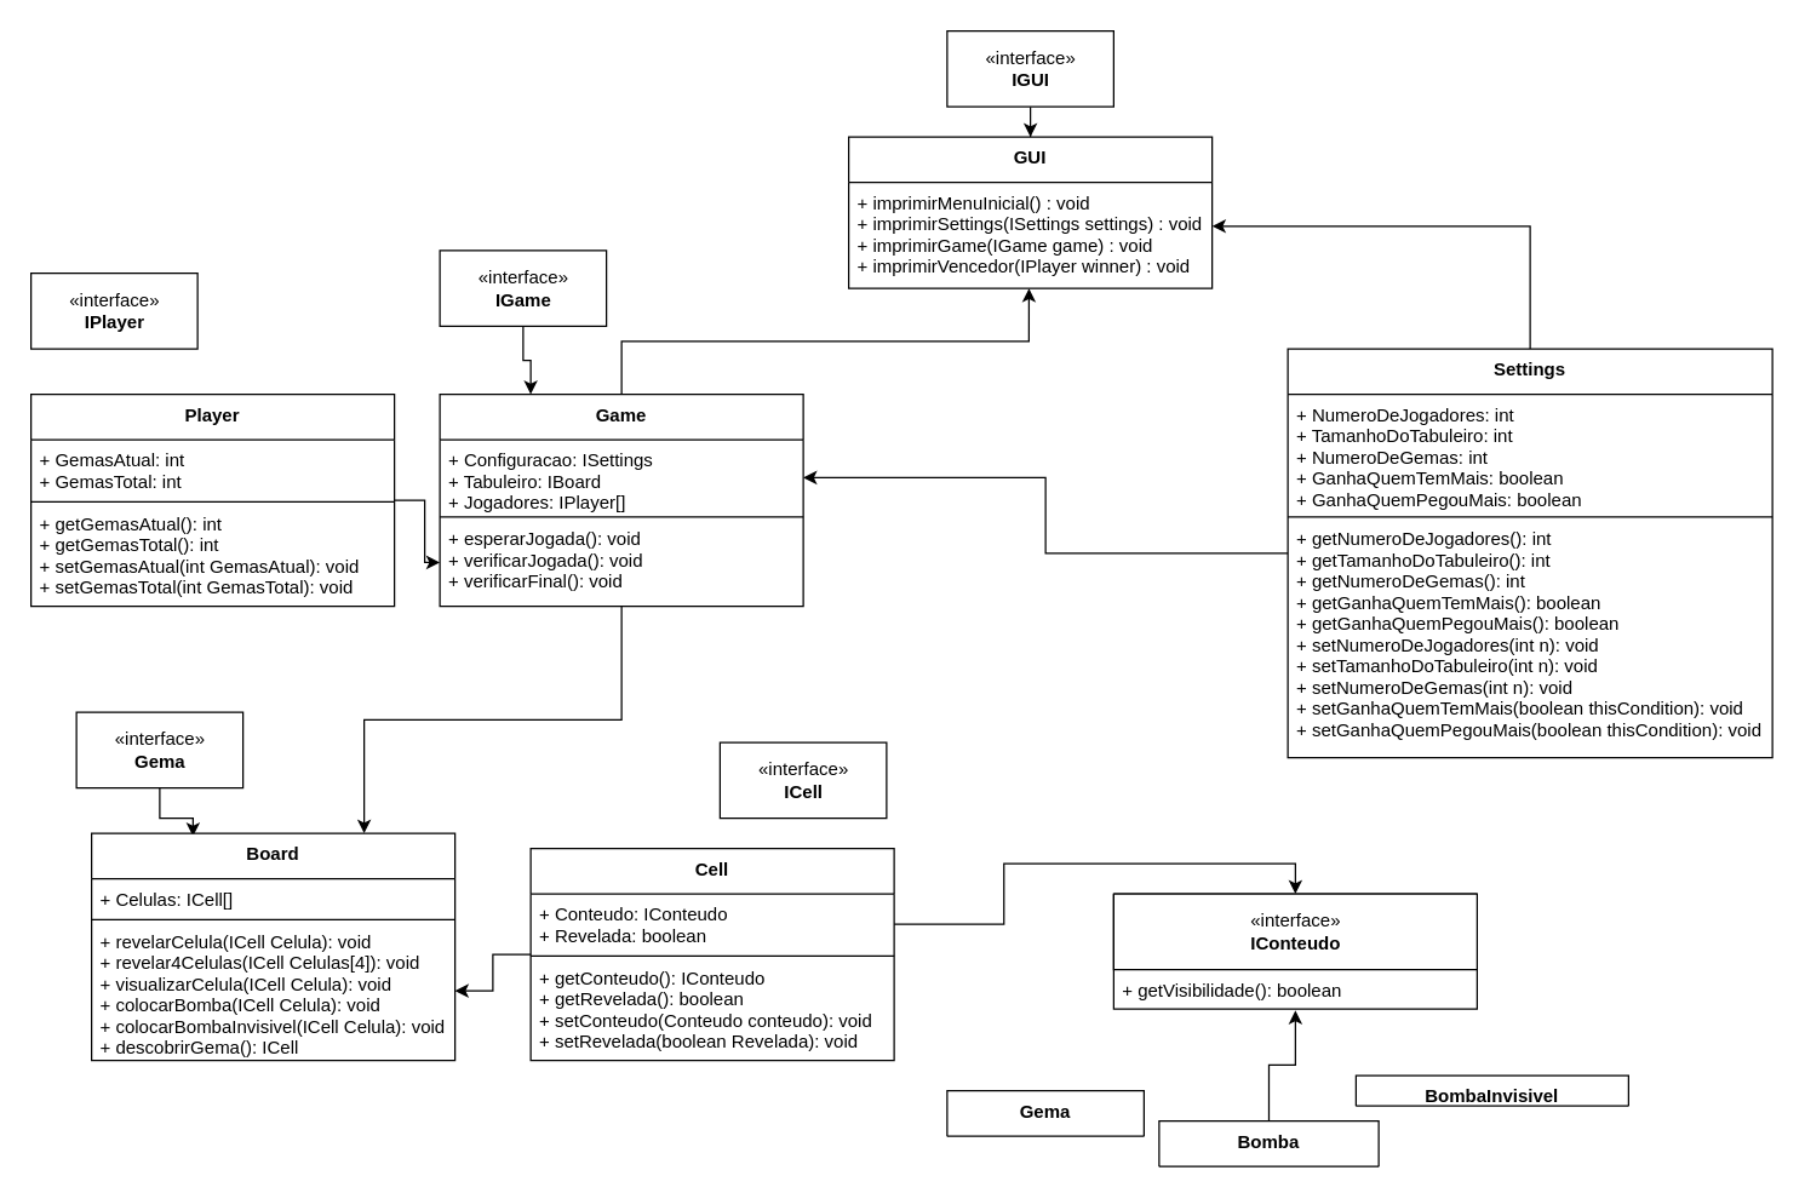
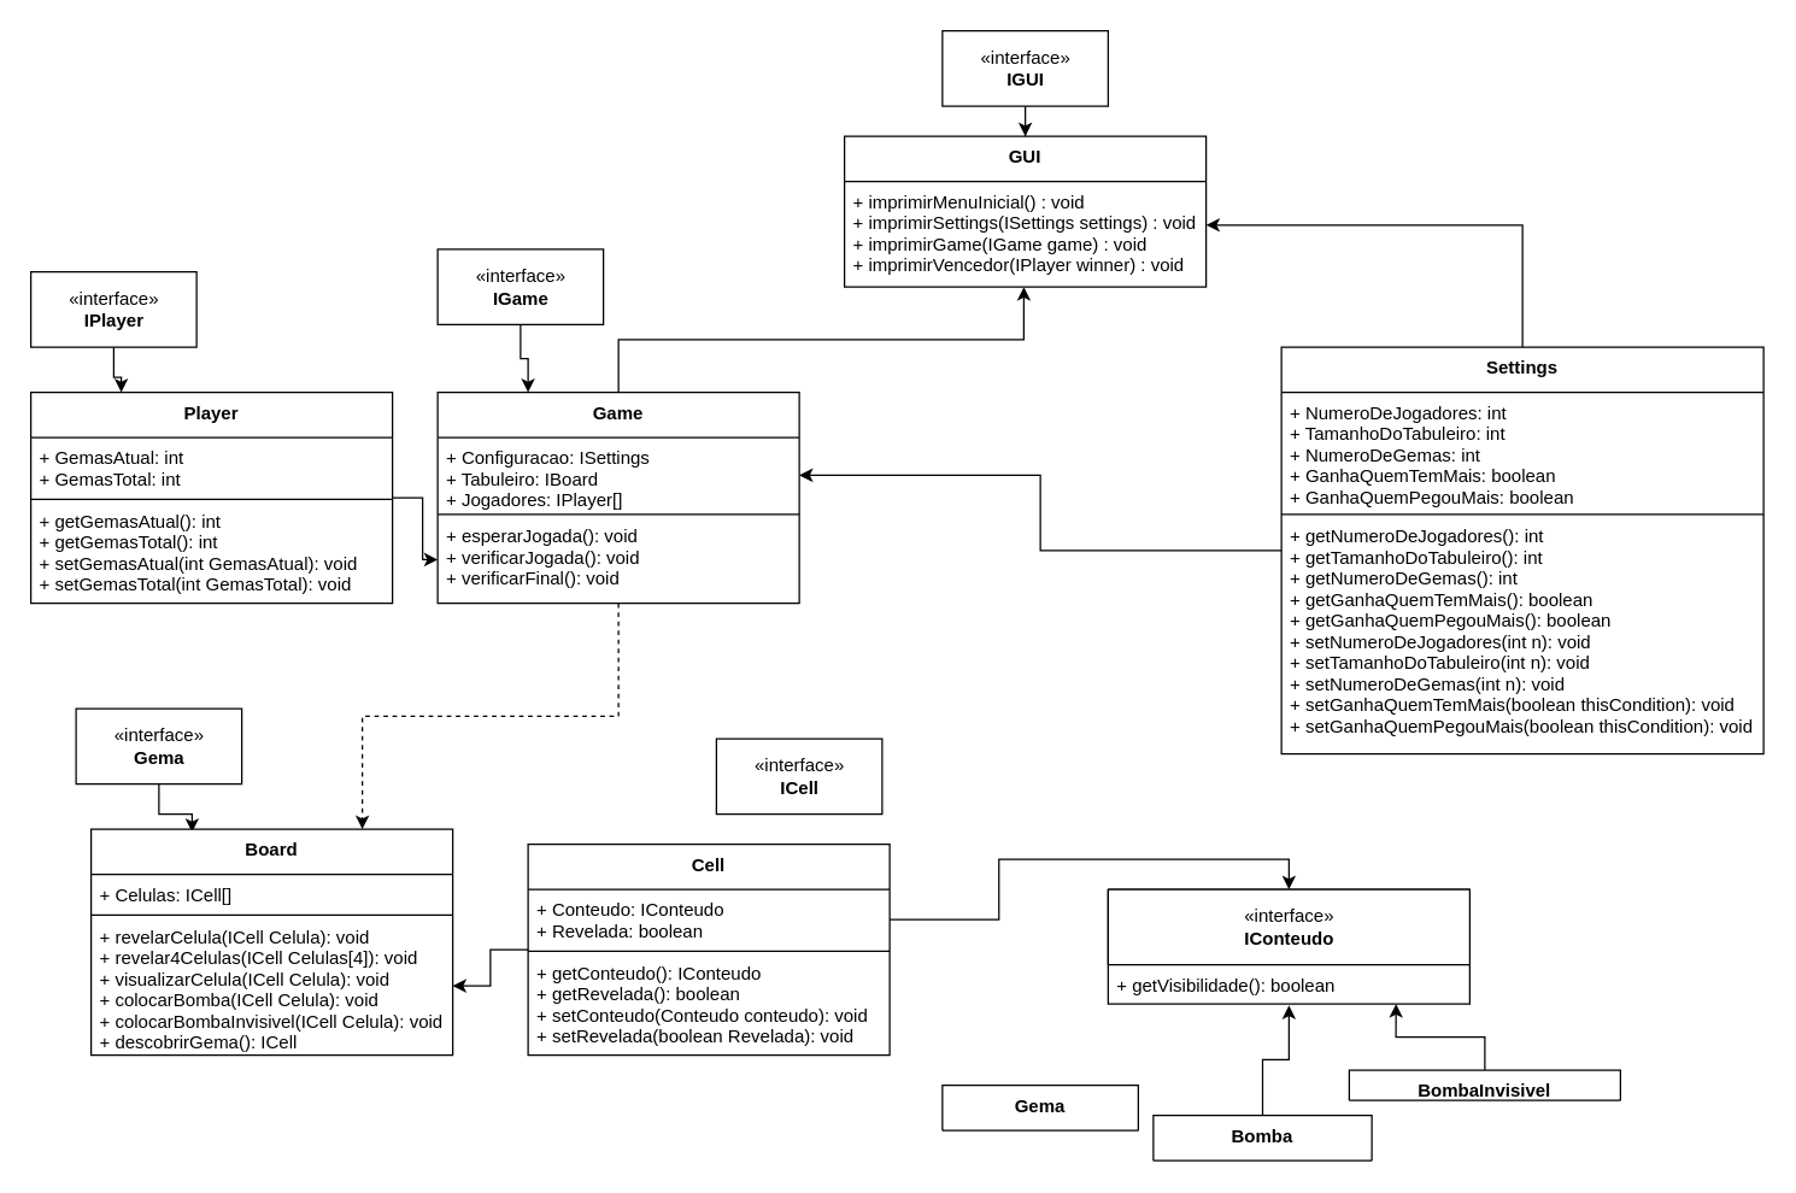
+ <mxCell id="11" style="edgeStyle=orthogonalEdgeStyle;rounded=0;orthogonalLoop=1;jettySize=auto;html=1;entryX=0.25;entryY=0;entryDx=0;entryDy=0;" edge="1" parent="1" source="12" target="24"><mxGeometry relative="1" as="geometry" /></mxCell>
- <mxCell id="18" style="edgeStyle=orthogonalEdgeStyle;rounded=0;orthogonalLoop=1;jettySize=auto;html=1;entryX=0.75;entryY=0;entryDx=0;entryDy=0;" edge="1" parent="1" source="28" target="32"><mxGeometry relative="1" as="geometry" /></mxCell>
+ <mxCell id="18" style="edgeStyle=orthogonalEdgeStyle;rounded=0;orthogonalLoop=1;jettySize=auto;html=1;entryX=0.75;entryY=0;entryDx=0;entryDy=0;dashed=1;" edge="1" parent="1" source="28" target="32"><mxGeometry relative="1" as="geometry" /></mxCell>
+ <mxCell id="13" style="edgeStyle=orthogonalEdgeStyle;rounded=0;orthogonalLoop=1;jettySize=auto;html=1;entryX=0.796;entryY=1;entryDx=0;entryDy=0;entryPerimeter=0;" edge="1" parent="1" source="47" target="45"><mxGeometry relative="1" as="geometry" /></mxCell>
